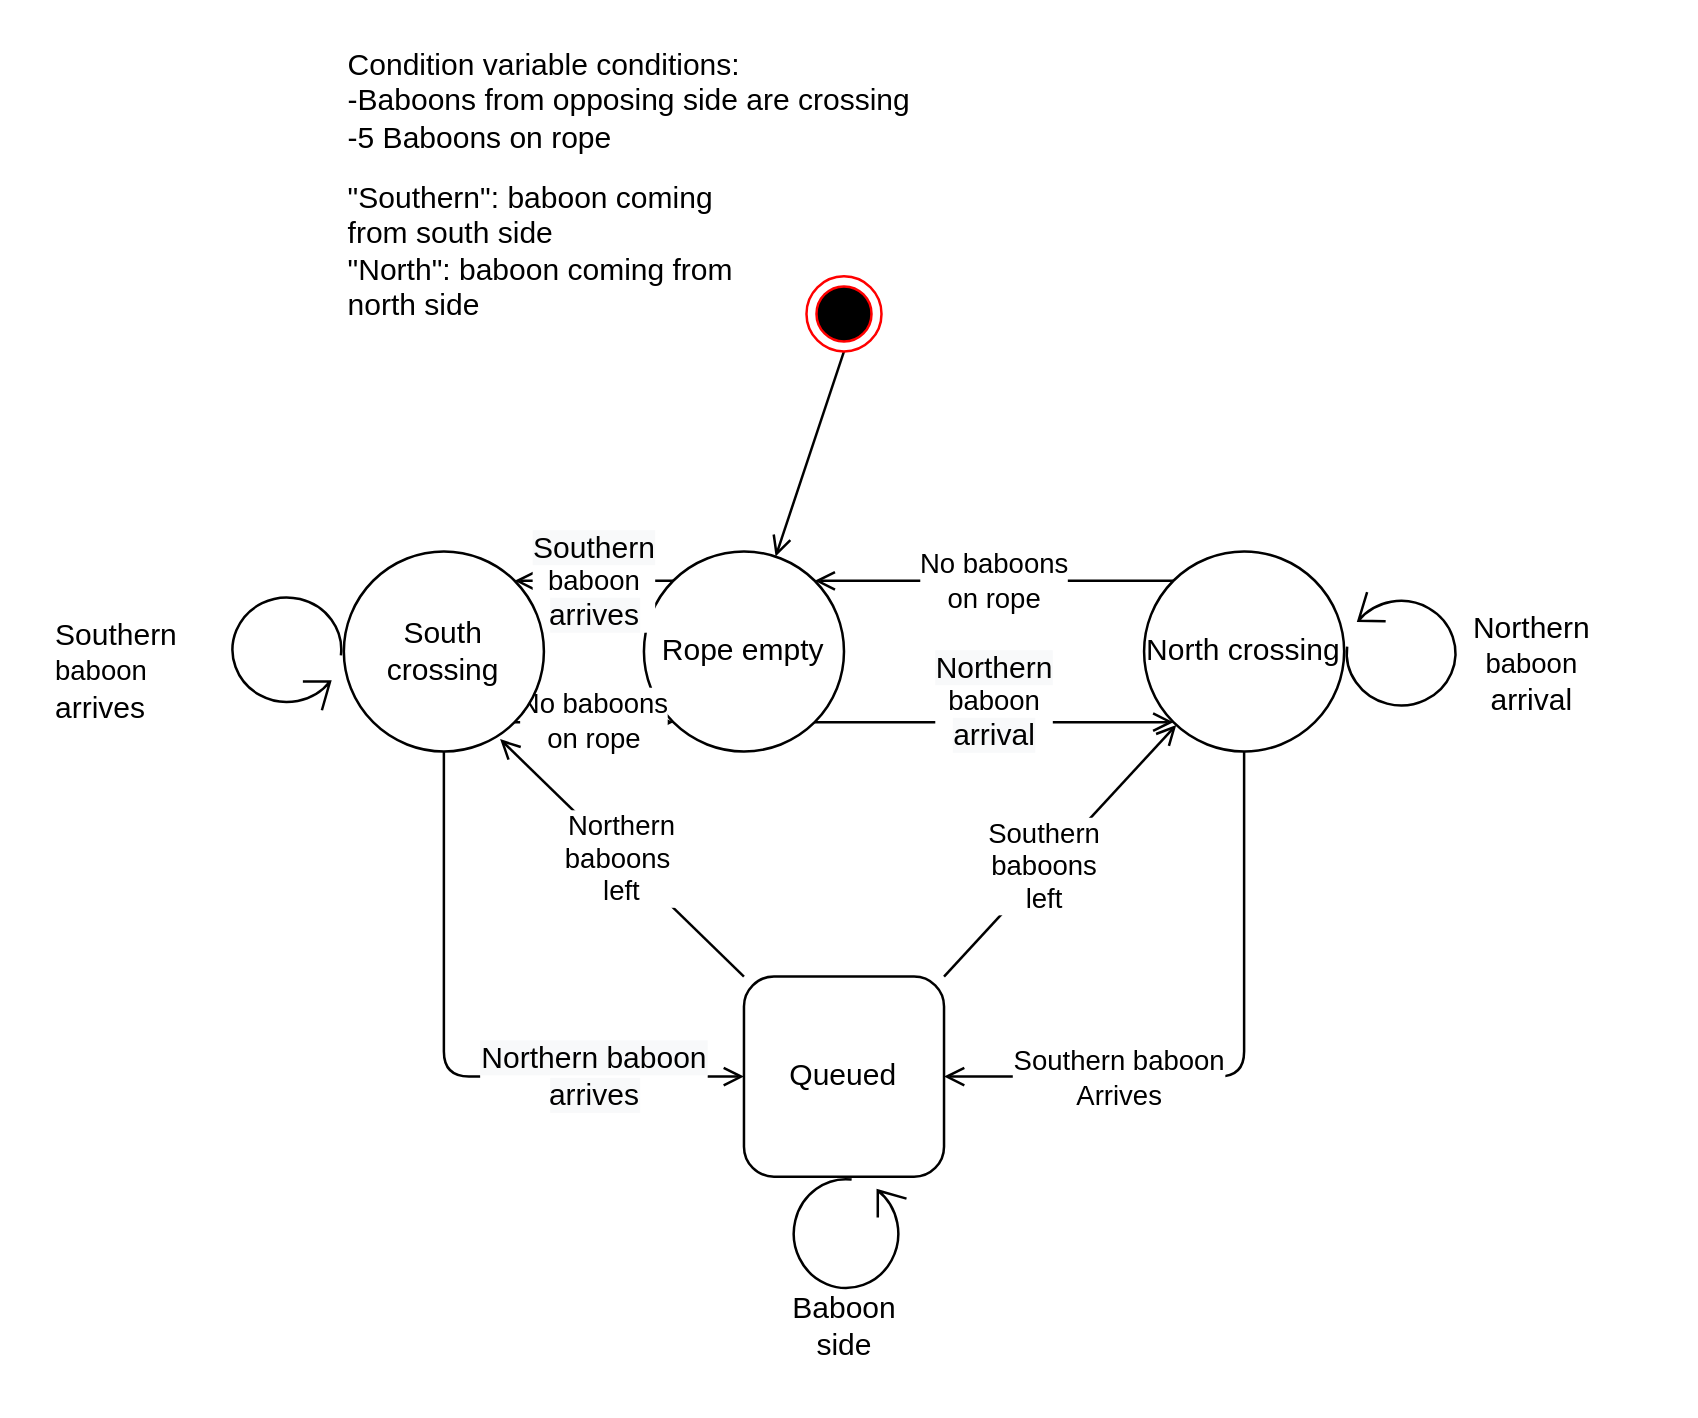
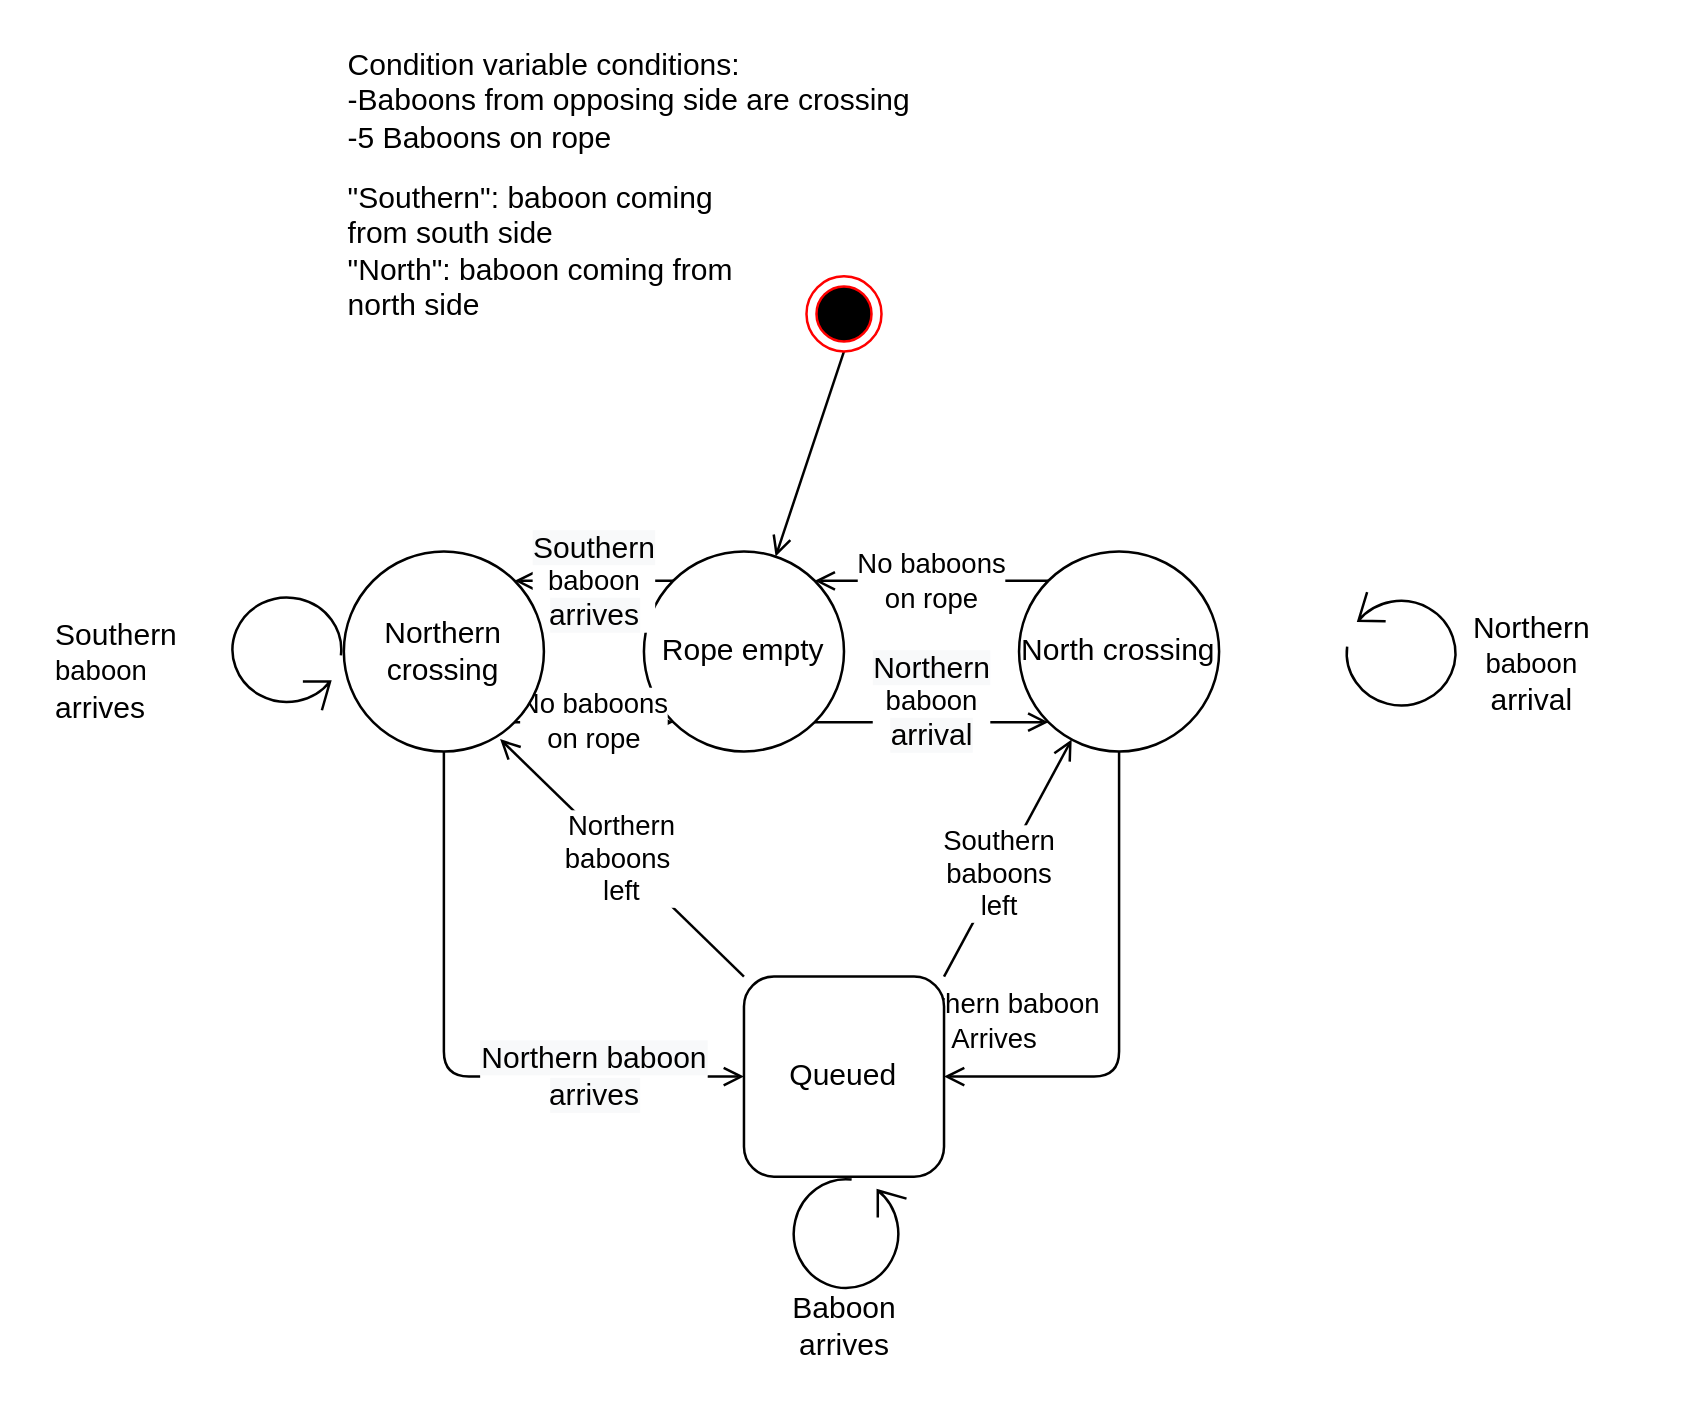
- <mxCell id="12" value="South&lt;br&gt;crossing" style="ellipse;whiteSpace=wrap;html=1;aspect=fixed;" parent="1" vertex="1"><mxGeometry x="137" y="220" width="80" height="80" as="geometry" /></mxCell>
+ <mxCell id="12" value="Northern&lt;br&gt;crossing" style="ellipse;whiteSpace=wrap;html=1;aspect=fixed;" parent="1" vertex="1"><mxGeometry x="137" y="220" width="80" height="80" as="geometry" /></mxCell>
- <mxCell id="5" value="North crossing" style="ellipse;whiteSpace=wrap;html=1;aspect=fixed;" parent="1" vertex="1"><mxGeometry x="457" y="220" width="80" height="80" as="geometry" /></mxCell>
+ <mxCell id="5" value="North crossing" style="ellipse;whiteSpace=wrap;html=1;aspect=fixed;" parent="1" vertex="1"><mxGeometry x="407" y="220" width="80" height="80" as="geometry" /></mxCell>
- <mxCell id="25" value="Baboon&lt;br&gt;side" style="text;html=1;align=center;verticalAlign=middle;resizable=0;points=[];autosize=1;" vertex="1" parent="1"><mxGeometry x="307" y="515" width="60" height="30" as="geometry" /></mxCell>
+ <mxCell id="25" value="Baboon&lt;br&gt;arrives" style="text;html=1;align=center;verticalAlign=middle;resizable=0;points=[];autosize=1;" vertex="1" parent="1"><mxGeometry x="307" y="515" width="60" height="30" as="geometry" /></mxCell>
